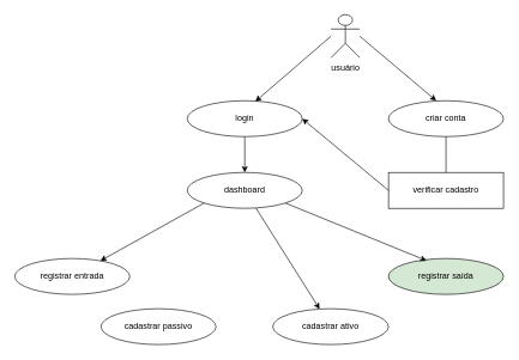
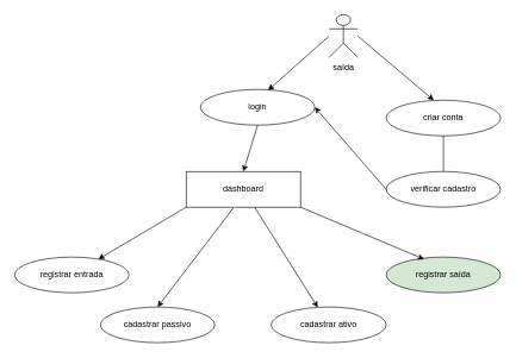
- <mxCell id="2" value="usuário&lt;div&gt;&lt;br&gt;&lt;/div&gt;" style="shape=umlActor;verticalLabelPosition=bottom;verticalAlign=top;html=1;outlineConnect=0;" vertex="1" parent="1"><mxGeometry x="460" y="20" width="40" height="60" as="geometry" /></mxCell>
+ <mxCell id="2" value="saída&lt;div&gt;&lt;br&gt;&lt;/div&gt;" style="shape=umlActor;verticalLabelPosition=bottom;verticalAlign=top;html=1;outlineConnect=0;" vertex="1" parent="1"><mxGeometry x="460" y="20" width="40" height="60" as="geometry" /></mxCell>
- <mxCell id="3" value="login" style="ellipse;whiteSpace=wrap;html=1;" vertex="1" parent="1"><mxGeometry x="260" y="140" width="160" height="50" as="geometry" /></mxCell>
+ <mxCell id="3" value="login" style="ellipse;whiteSpace=wrap;html=1;" vertex="1" parent="1"><mxGeometry x="280" y="125" width="160" height="50" as="geometry" /></mxCell>
- <mxCell id="7" value="dashboard" style="ellipse;whiteSpace=wrap;html=1;" vertex="1" parent="1"><mxGeometry x="260" y="240" width="160" height="50" as="geometry" /></mxCell>
+ <mxCell id="7" value="dashboard" style="whiteSpace=wrap;html=1;rounded=0;" vertex="1" parent="1"><mxGeometry x="260" y="240" width="160" height="50" as="geometry" /></mxCell>
- <mxCell id="8" value="verificar cadastro" style="whiteSpace=wrap;html=1;rounded=0;" vertex="1" parent="1"><mxGeometry x="540" y="240" width="160" height="50" as="geometry" /></mxCell>
+ <mxCell id="8" value="verificar cadastro" style="ellipse;whiteSpace=wrap;html=1;" vertex="1" parent="1"><mxGeometry x="540" y="240" width="160" height="50" as="geometry" /></mxCell>
+ <mxCell id="6" style="rounded=0;orthogonalLoop=1;jettySize=auto;html=1;exitX=0.413;exitY=1.02;exitDx=0;exitDy=0;entryX=0.5;entryY=0;entryDx=0;entryDy=0;exitPerimeter=0;" edge="1" parent="1" source="7" target="19"><mxGeometry relative="1" as="geometry" /></mxCell>
